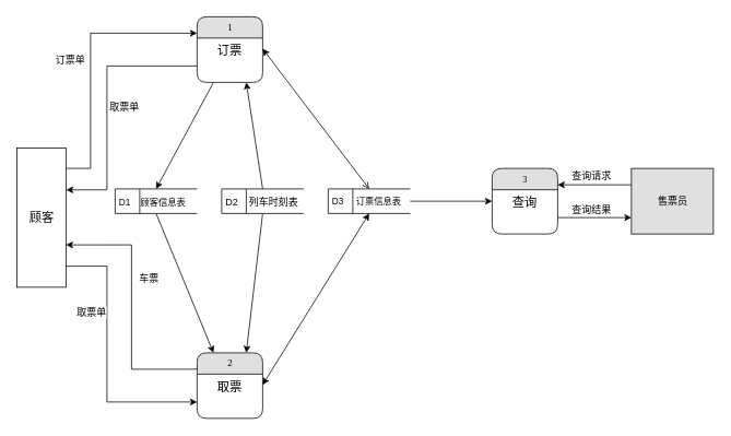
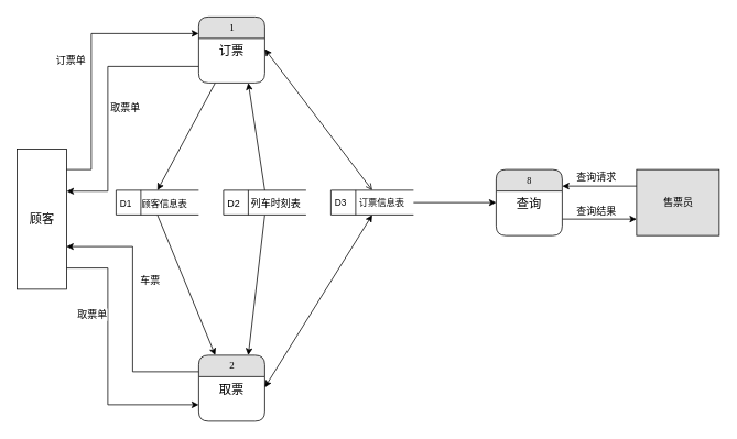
- <mxCell id="4" value="3" style="swimlane;html=1;fontStyle=0;childLayout=stackLayout;horizontal=1;startSize=26;fillColor=#e0e0e0;horizontalStack=0;resizeParent=1;resizeLast=0;collapsible=1;marginBottom=0;swimlaneFillColor=#ffffff;align=center;rounded=1;shadow=0;comic=0;labelBackgroundColor=none;strokeWidth=1;fontFamily=Verdana;fontSize=11;" parent="1" vertex="1"><mxGeometry x="600" y="205" width="80" height="80" as="geometry" /></mxCell>
+ <mxCell id="4" value="8" style="swimlane;html=1;fontStyle=0;childLayout=stackLayout;horizontal=1;startSize=26;fillColor=#e0e0e0;horizontalStack=0;resizeParent=1;resizeLast=0;collapsible=1;marginBottom=0;swimlaneFillColor=#ffffff;align=center;rounded=1;shadow=0;comic=0;labelBackgroundColor=none;strokeWidth=1;fontFamily=Verdana;fontSize=11;" parent="1" vertex="1"><mxGeometry x="600" y="205" width="80" height="80" as="geometry" /></mxCell>
